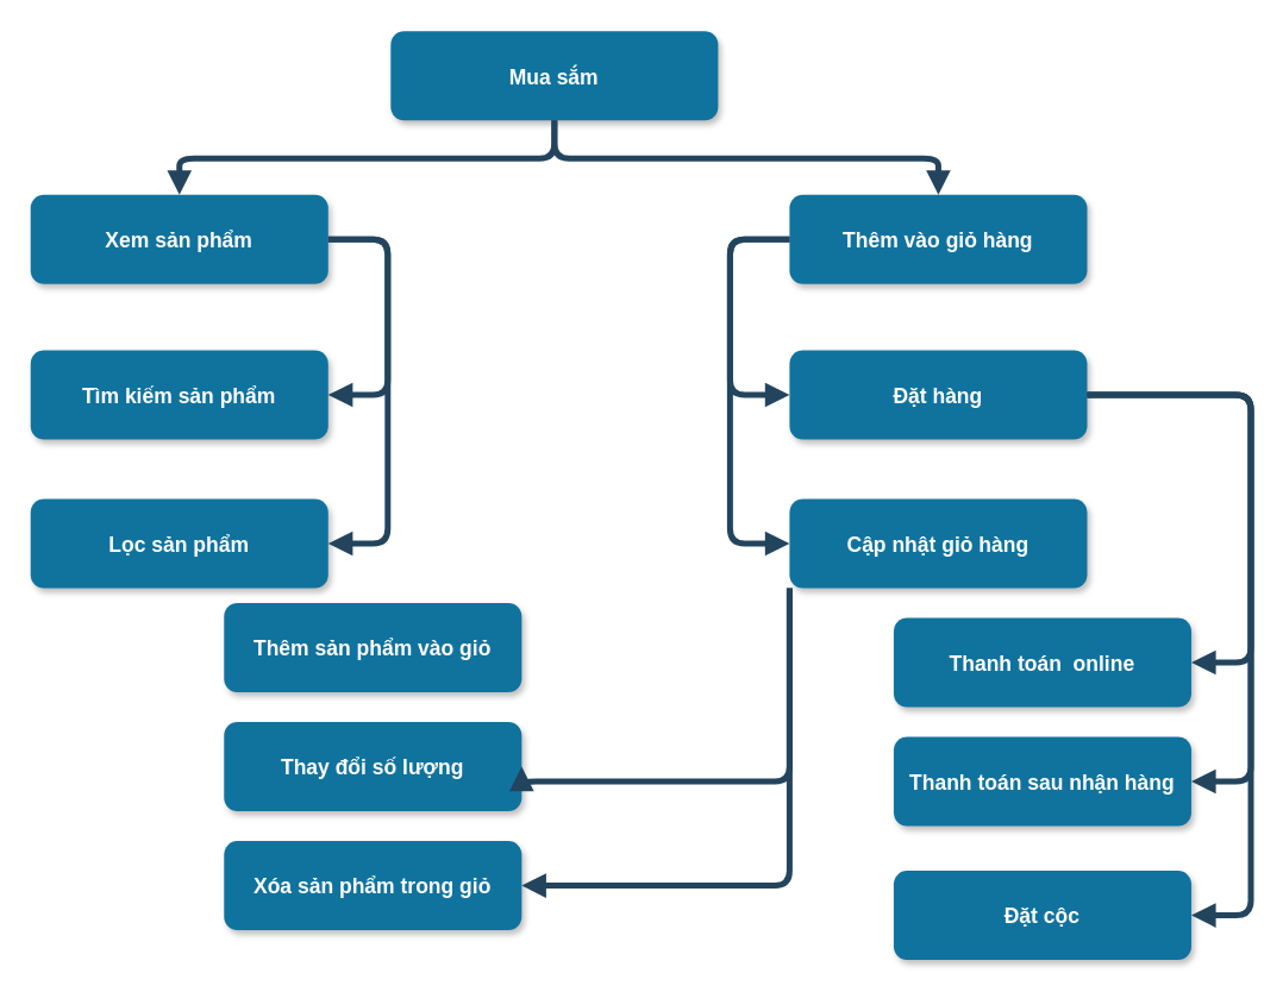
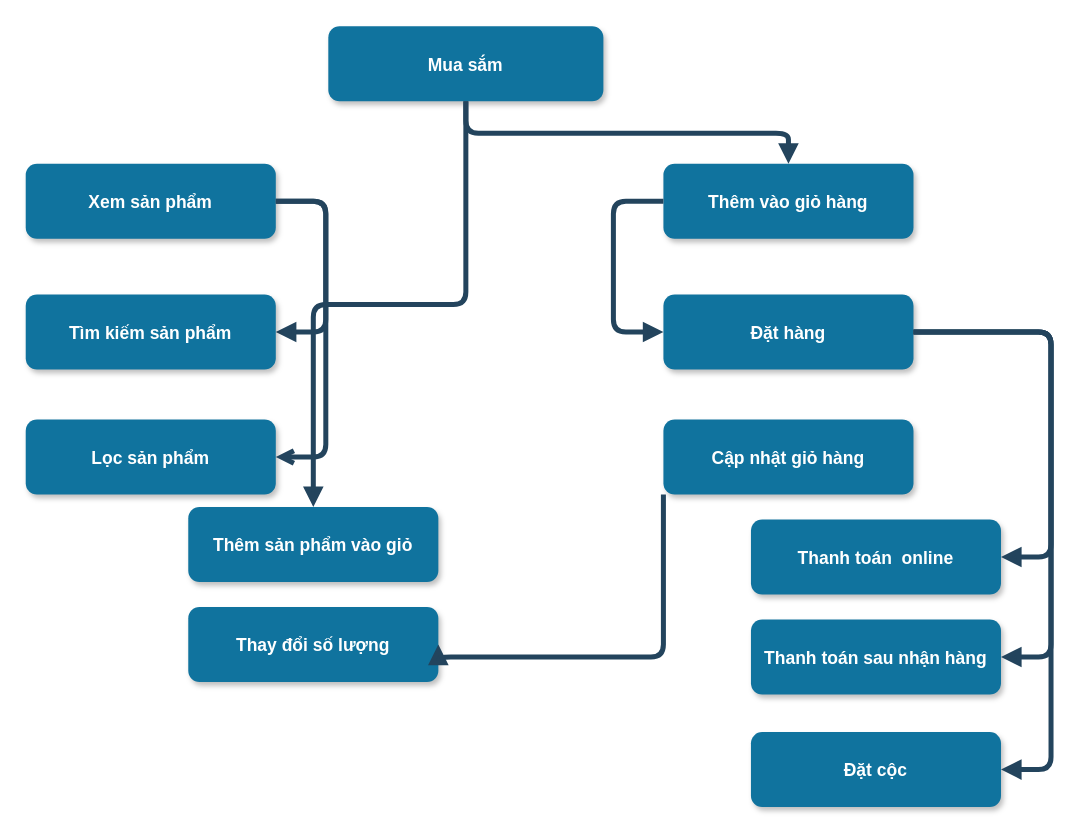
- <mxCell id="8" value="" style="edgeStyle=elbowEdgeStyle;elbow=vertical;strokeWidth=4;endArrow=block;endFill=1;fontStyle=1;strokeColor=#23445D;" parent="1" source="2" target="3" edge="1"><mxGeometry x="22" y="165.5" width="100" height="100" as="geometry"><mxPoint x="-378" y="-59.5" as="sourcePoint" /><mxPoint x="-278" y="-159.5" as="targetPoint" /></mxGeometry></mxCell>
+ <mxCell id="8" value="" style="edgeStyle=elbowEdgeStyle;elbow=vertical;strokeWidth=4;endArrow=block;endFill=1;fontStyle=1;strokeColor=#23445D;" parent="1" source="2" target="15" edge="1"><mxGeometry x="22" y="165.5" width="100" height="100" as="geometry"><mxPoint x="-378" y="-59.5" as="sourcePoint" /><mxPoint x="-278" y="-159.5" as="targetPoint" /></mxGeometry></mxCell>
- <mxCell id="10" value="" style="edgeStyle=elbowEdgeStyle;elbow=vertical;strokeWidth=4;endArrow=block;endFill=1;fontStyle=1;strokeColor=#23445D;entryX=0;entryY=0.5;entryDx=0;entryDy=0;exitX=0;exitY=0.5;exitDx=0;exitDy=0;" edge="1" parent="1" source="4" target="6"><mxGeometry x="22" y="165.5" width="100" height="100" as="geometry"><mxPoint x="640" y="201" as="sourcePoint" /><mxPoint x="640" y="245" as="targetPoint" /><Array as="points"><mxPoint x="490" y="265" /></Array></mxGeometry></mxCell>
- <mxCell id="14" value="" style="edgeStyle=elbowEdgeStyle;elbow=vertical;strokeWidth=4;endArrow=block;endFill=1;fontStyle=1;strokeColor=#23445D;exitX=1;exitY=0.5;exitDx=0;exitDy=0;entryX=1;entryY=0.5;entryDx=0;entryDy=0;" edge="1" parent="1" source="3" target="13"><mxGeometry x="22" y="165.5" width="100" height="100" as="geometry"><mxPoint x="230" y="171" as="sourcePoint" /><mxPoint x="230" y="275" as="targetPoint" /><Array as="points"><mxPoint x="260" y="255" /></Array></mxGeometry></mxCell>
+ <mxCell id="14" value="" style="edgeStyle=elbowEdgeStyle;elbow=vertical;strokeWidth=4;endArrow=open;endFill=1;fontStyle=1;strokeColor=#23445D;exitX=1;exitY=0.5;exitDx=0;exitDy=0;entryX=1;entryY=0.5;entryDx=0;entryDy=0;" edge="1" parent="1" source="3" target="13"><mxGeometry x="22" y="165.5" width="100" height="100" as="geometry"><mxPoint x="230" y="171" as="sourcePoint" /><mxPoint x="230" y="275" as="targetPoint" /><Array as="points"><mxPoint x="260" y="255" /></Array></mxGeometry></mxCell>
- <mxCell id="17" value="Xóa sản phẩm trong giỏ" style="rounded=1;fillColor=#10739E;strokeColor=none;shadow=1;gradientColor=none;fontStyle=1;fontColor=#FFFFFF;fontSize=14;" vertex="1" parent="1"><mxGeometry x="150" y="565" width="200" height="60" as="geometry" /></mxCell>
- <mxCell id="19" value="" style="edgeStyle=elbowEdgeStyle;elbow=vertical;strokeWidth=4;endArrow=block;endFill=1;fontStyle=1;strokeColor=#23445D;entryX=1;entryY=0.5;entryDx=0;entryDy=0;exitX=0;exitY=1;exitDx=0;exitDy=0;" edge="1" parent="1" source="6" target="17"><mxGeometry x="22" y="165.5" width="100" height="100" as="geometry"><mxPoint x="750" y="385" as="sourcePoint" /><mxPoint x="720" y="465" as="targetPoint" /><Array as="points"><mxPoint x="710" y="595" /></Array></mxGeometry></mxCell>
